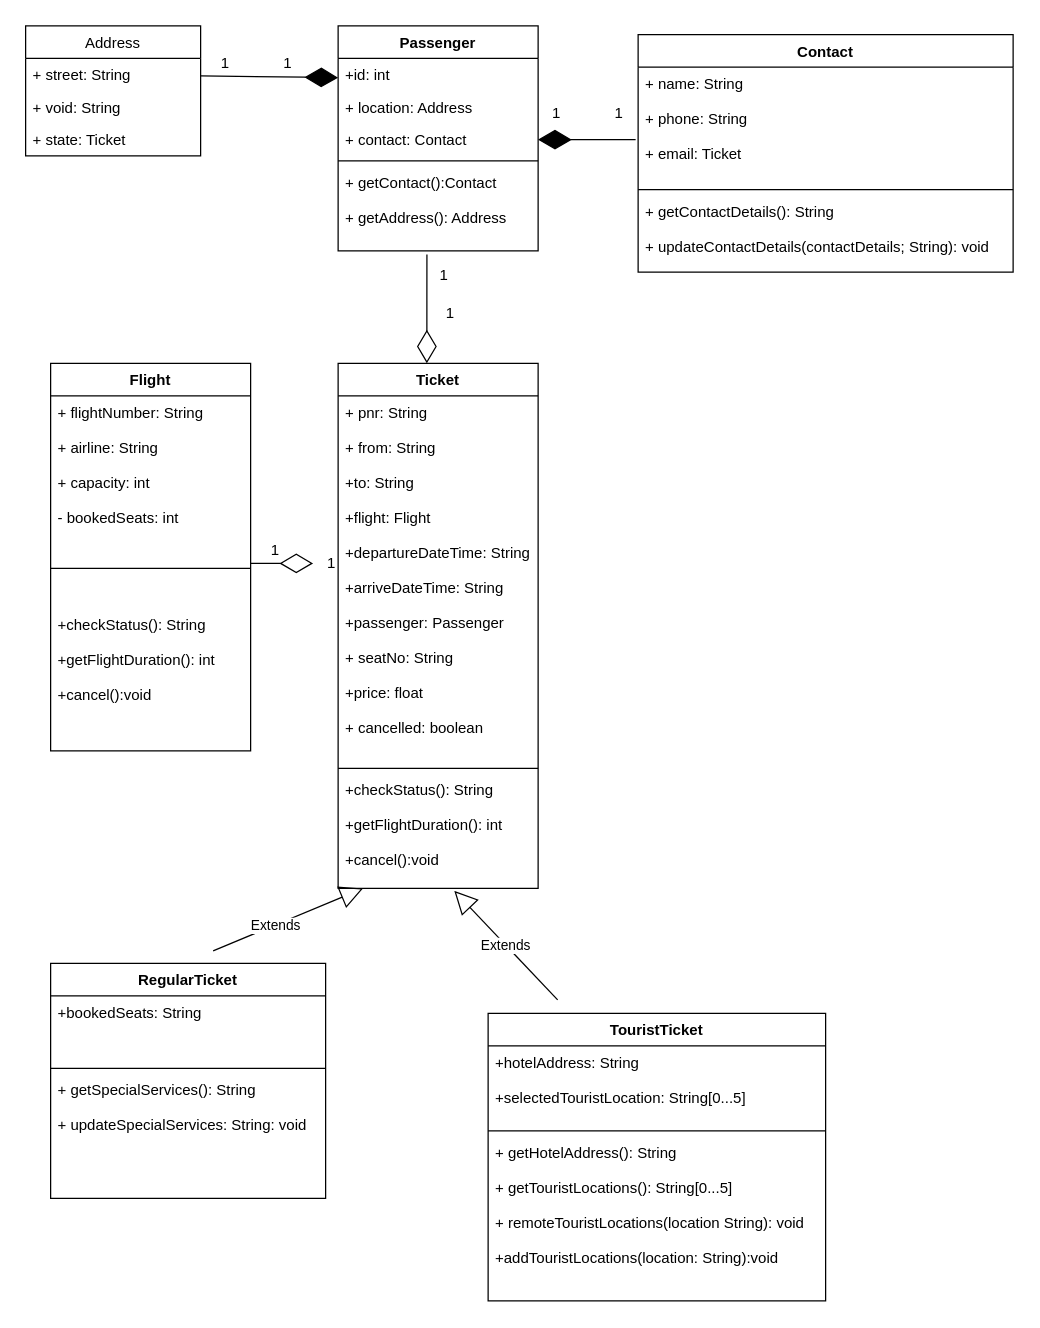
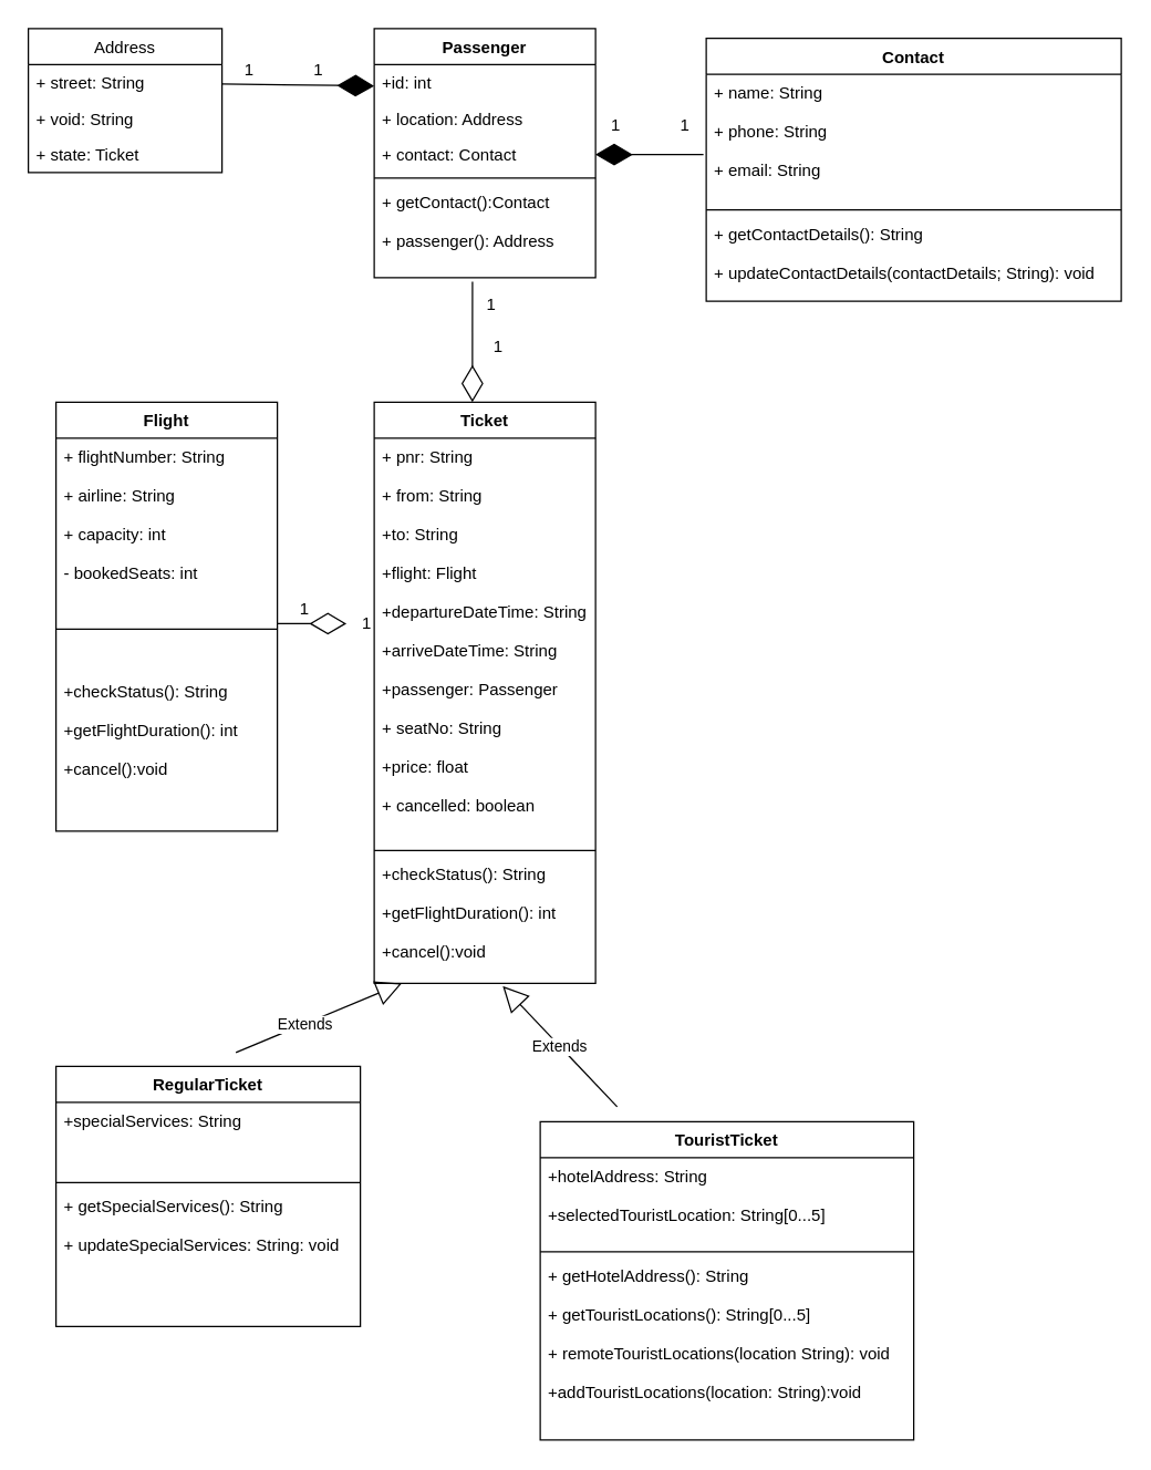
- <mxCell id="17" value="+ name: String&#10;&#10;+ phone: String&#10;&#10;+ email: Ticket&#10;" style="text;strokeColor=none;fillColor=none;align=left;verticalAlign=top;spacingLeft=4;spacingRight=4;overflow=hidden;rotatable=0;points=[[0,0.5],[1,0.5]];portConstraint=eastwest;" parent="16" vertex="1"><mxGeometry y="26" width="300" height="94" as="geometry" /></mxCell>
+ <mxCell id="17" value="+ name: String&#10;&#10;+ phone: String&#10;&#10;+ email: String&#10;" style="text;strokeColor=none;fillColor=none;align=left;verticalAlign=top;spacingLeft=4;spacingRight=4;overflow=hidden;rotatable=0;points=[[0,0.5],[1,0.5]];portConstraint=eastwest;" parent="16" vertex="1"><mxGeometry y="26" width="300" height="94" as="geometry" /></mxCell>
- <mxCell id="14" value="+ getContact():Contact&#10;&#10;+ getAddress(): Address" style="text;strokeColor=none;fillColor=none;align=left;verticalAlign=top;spacingLeft=4;spacingRight=4;overflow=hidden;rotatable=0;points=[[0,0.5],[1,0.5]];portConstraint=eastwest;" parent="9" vertex="1"><mxGeometry y="112" width="160" height="68" as="geometry" /></mxCell>
+ <mxCell id="14" value="+ getContact():Contact&#10;&#10;+ passenger(): Address" style="text;strokeColor=none;fillColor=none;align=left;verticalAlign=top;spacingLeft=4;spacingRight=4;overflow=hidden;rotatable=0;points=[[0,0.5],[1,0.5]];portConstraint=eastwest;" parent="9" vertex="1"><mxGeometry y="112" width="160" height="68" as="geometry" /></mxCell>
- <mxCell id="38" value="+bookedSeats: String" style="text;strokeColor=none;fillColor=none;align=left;verticalAlign=top;spacingLeft=4;spacingRight=4;overflow=hidden;rotatable=0;points=[[0,0.5],[1,0.5]];portConstraint=eastwest;" parent="37" vertex="1"><mxGeometry y="26" width="220" height="54" as="geometry" /></mxCell>
+ <mxCell id="38" value="+specialServices: String" style="text;strokeColor=none;fillColor=none;align=left;verticalAlign=top;spacingLeft=4;spacingRight=4;overflow=hidden;rotatable=0;points=[[0,0.5],[1,0.5]];portConstraint=eastwest;" parent="37" vertex="1"><mxGeometry y="26" width="220" height="54" as="geometry" /></mxCell>
